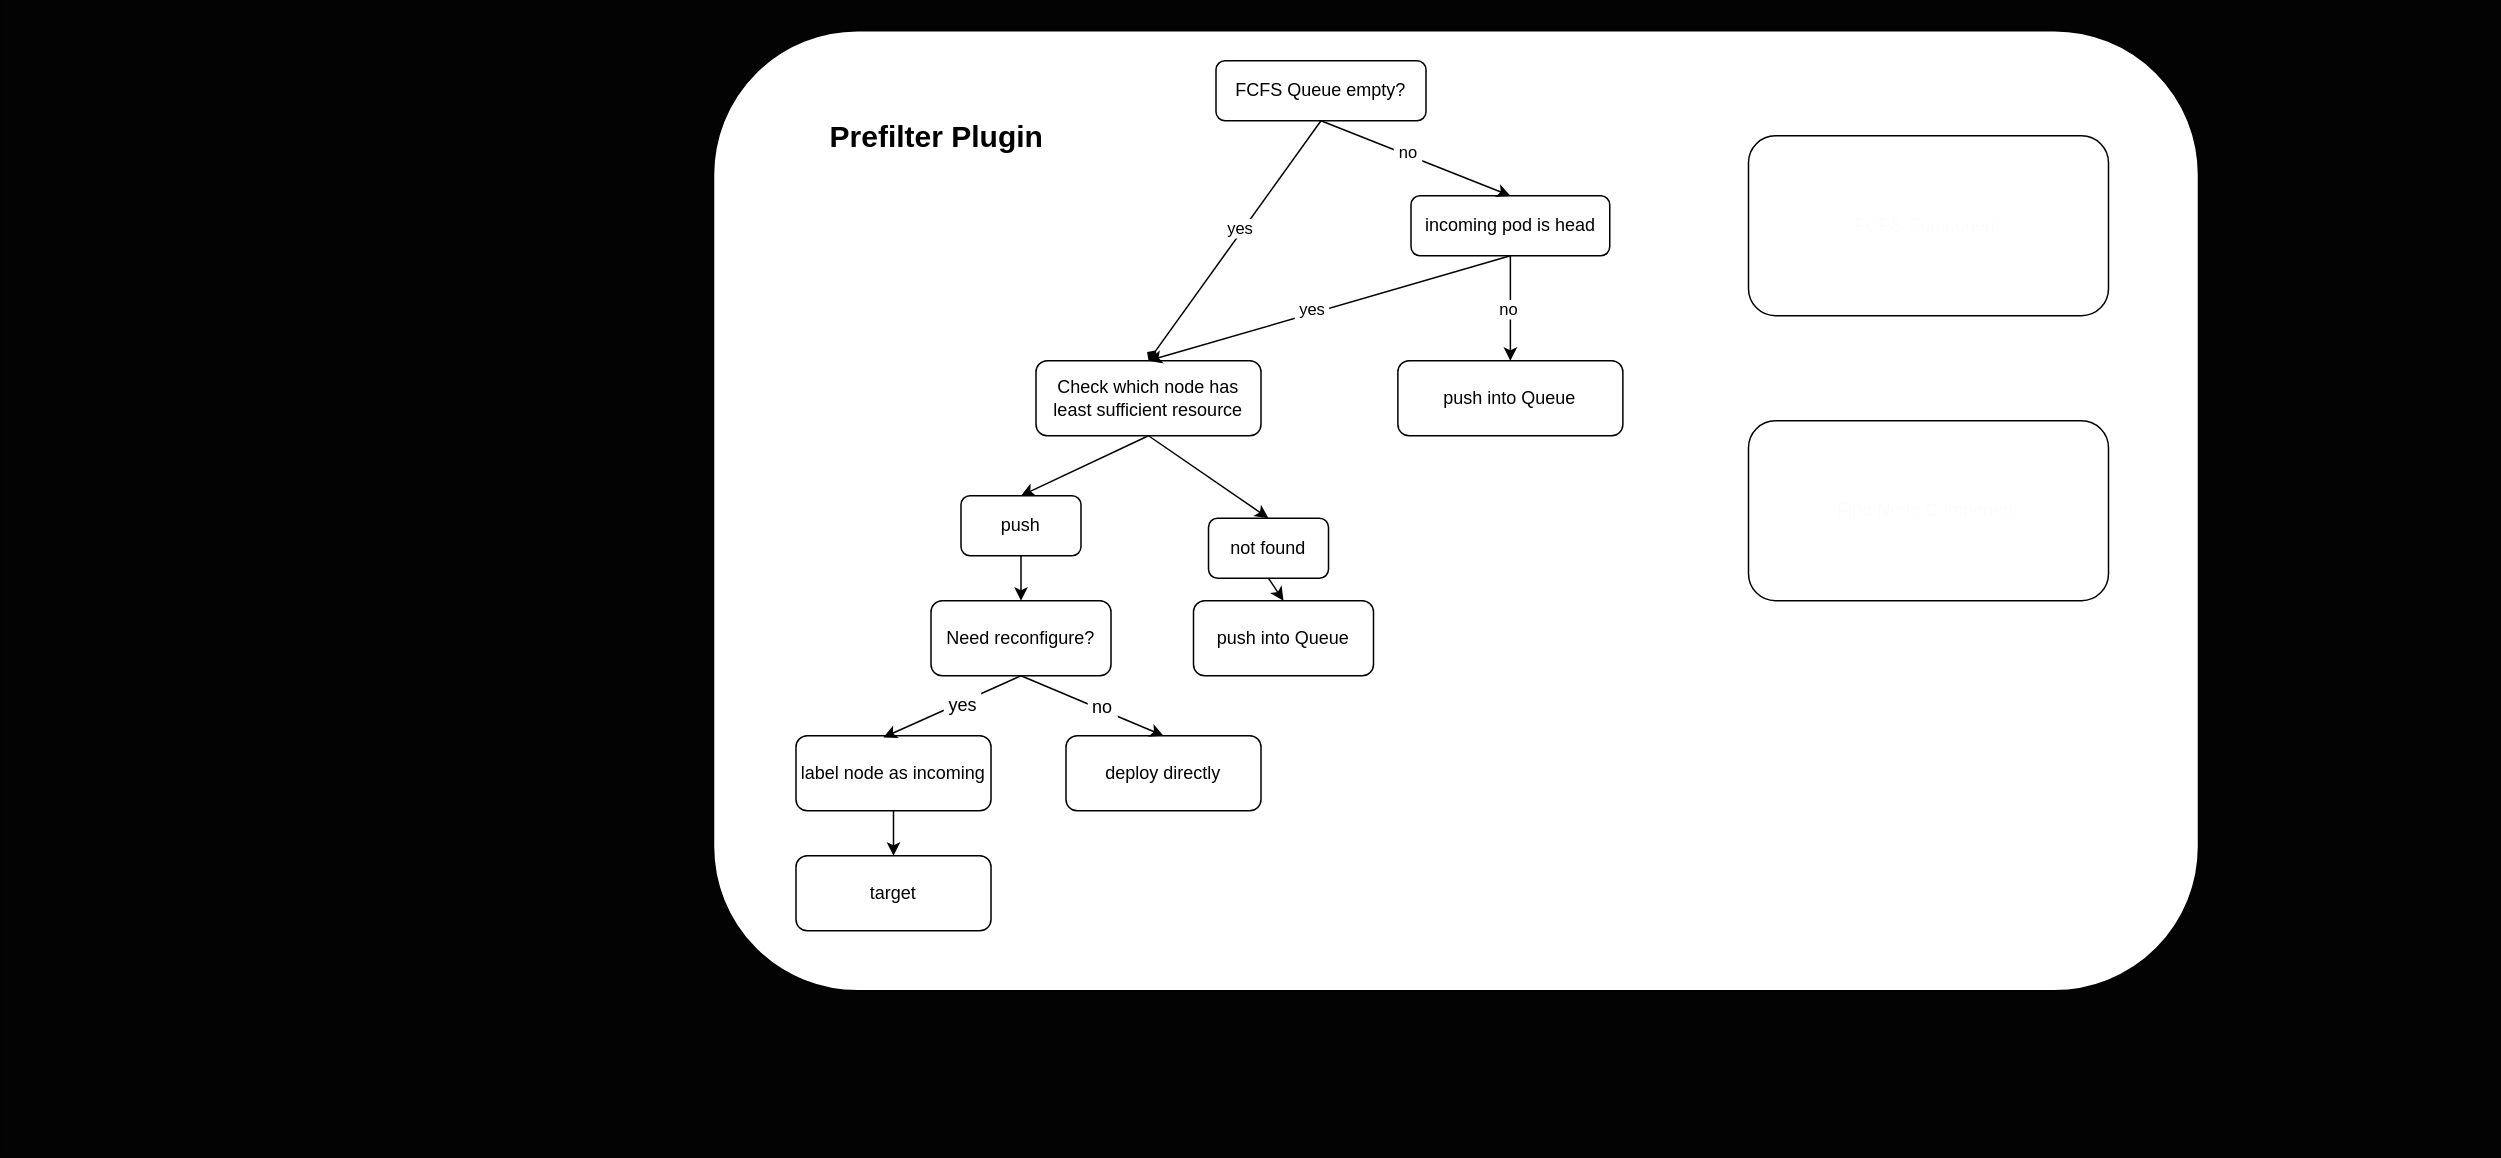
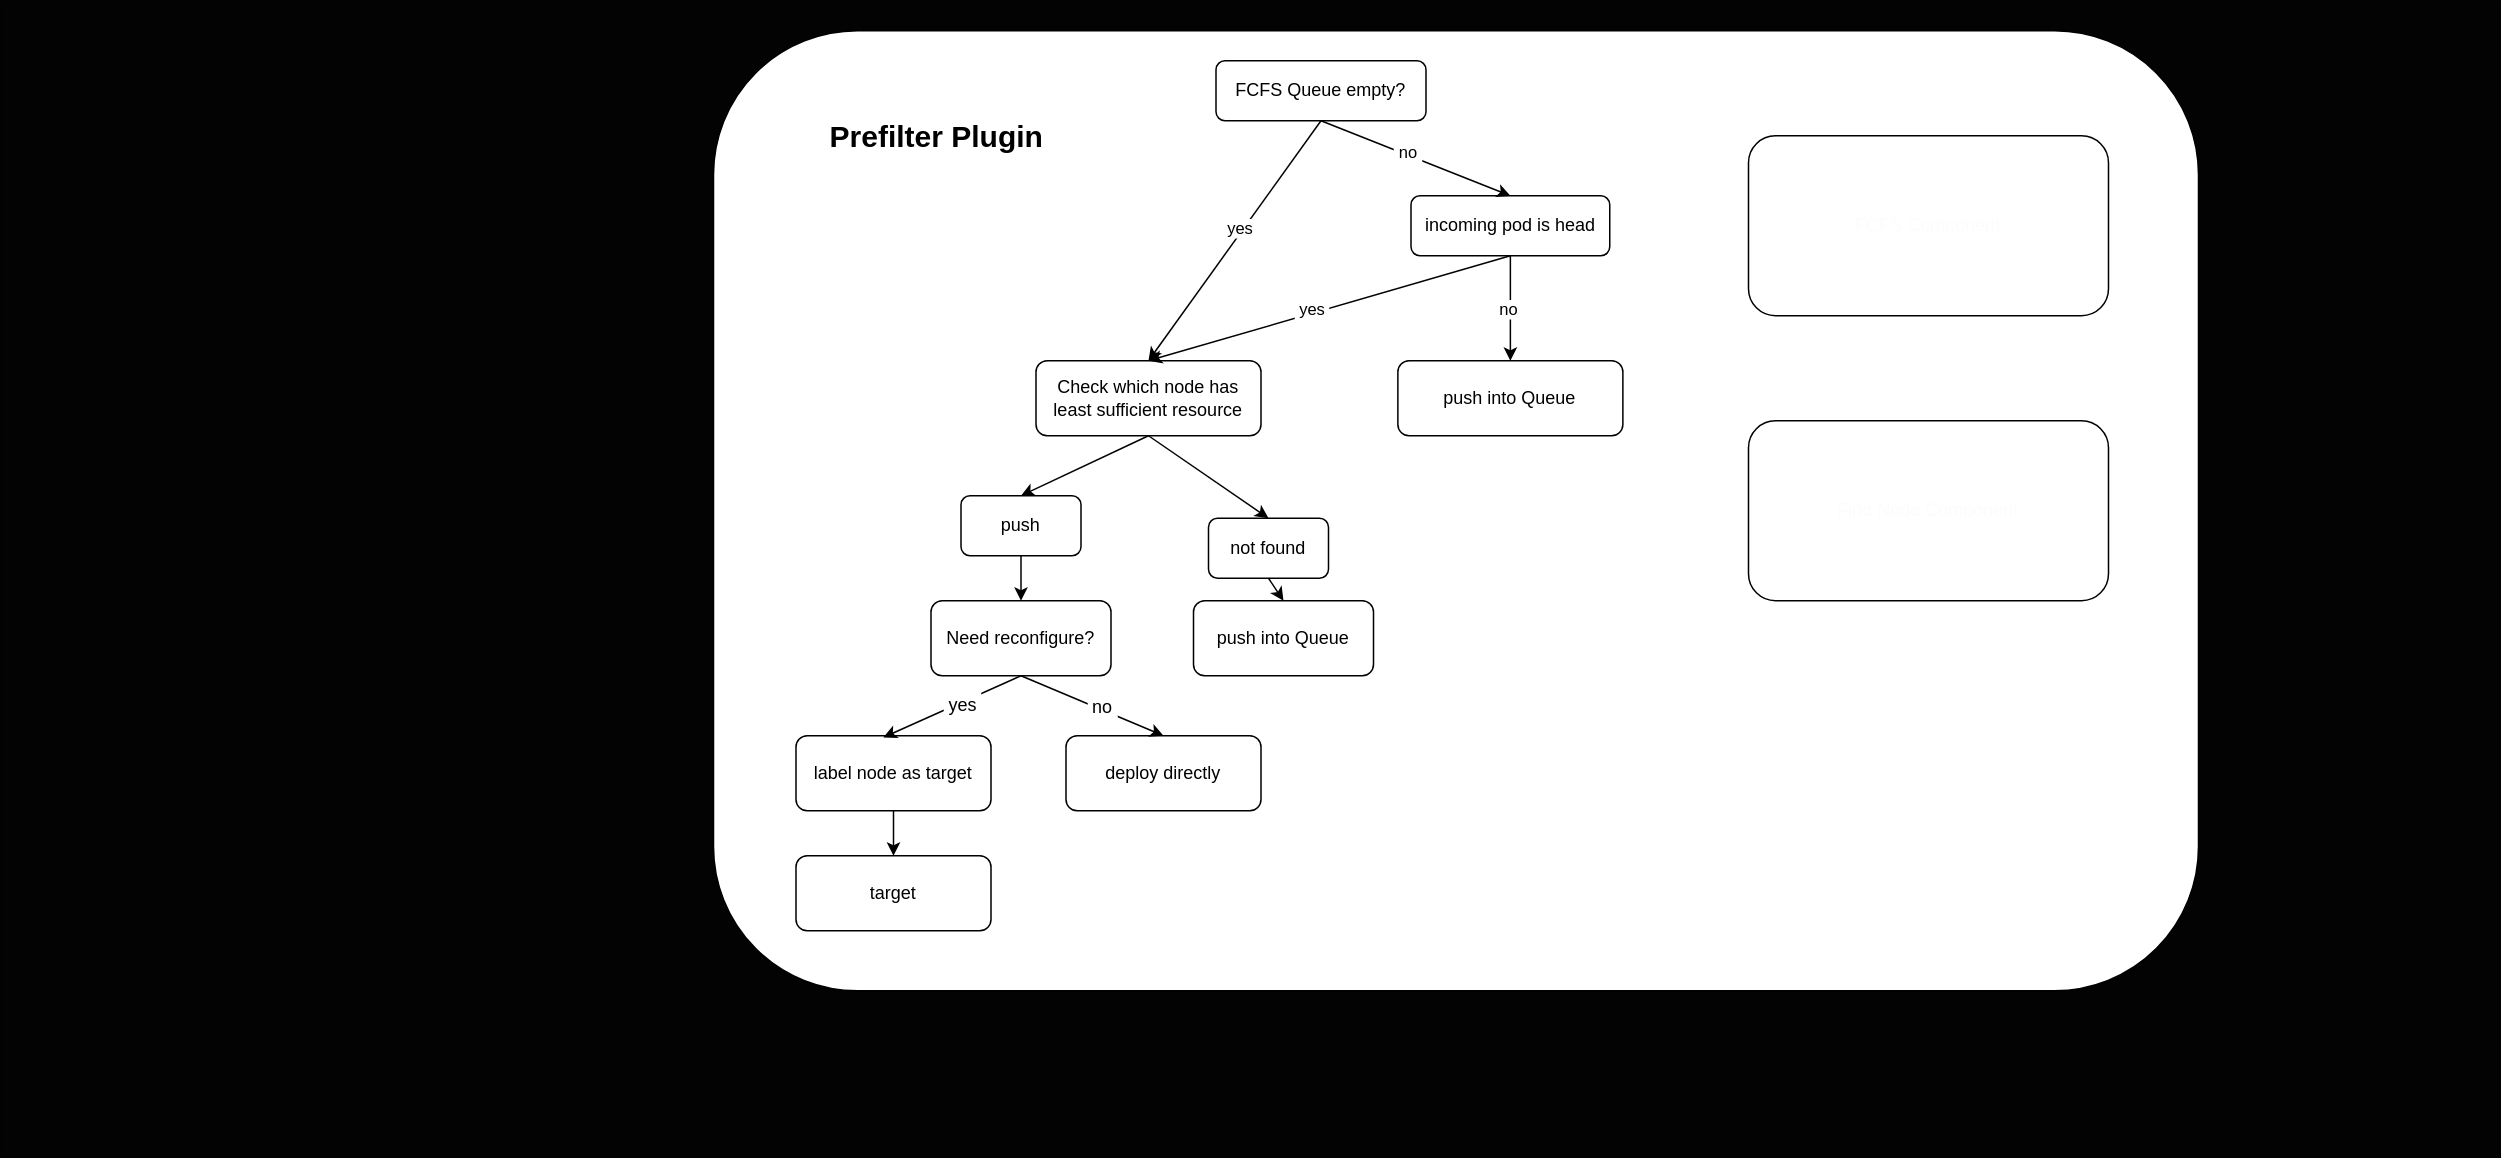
- <mxCell id="33" style="edgeStyle=none;html=1;exitX=0.5;exitY=1;exitDx=0;exitDy=0;entryX=0.5;entryY=0;entryDx=0;entryDy=0;endArrow=diamond;" edge="1" parent="5" source="8" target="14"><mxGeometry relative="1" as="geometry"><mxPoint x="137.5" y="220" as="targetPoint" /></mxGeometry></mxCell>
+ <mxCell id="33" style="edgeStyle=none;html=1;exitX=0.5;exitY=1;exitDx=0;exitDy=0;entryX=0.5;entryY=0;entryDx=0;entryDy=0;" edge="1" parent="5" source="8" target="14"><mxGeometry relative="1" as="geometry"><mxPoint x="137.5" y="220" as="targetPoint" /></mxGeometry></mxCell>
- <mxCell id="19" value="label node as incoming" style="rounded=1;whiteSpace=wrap;html=1;" vertex="1" parent="11"><mxGeometry y="250" width="130" height="50" as="geometry" /></mxCell>
+ <mxCell id="19" value="label node as target" style="rounded=1;whiteSpace=wrap;html=1;" vertex="1" parent="11"><mxGeometry y="250" width="130" height="50" as="geometry" /></mxCell>
